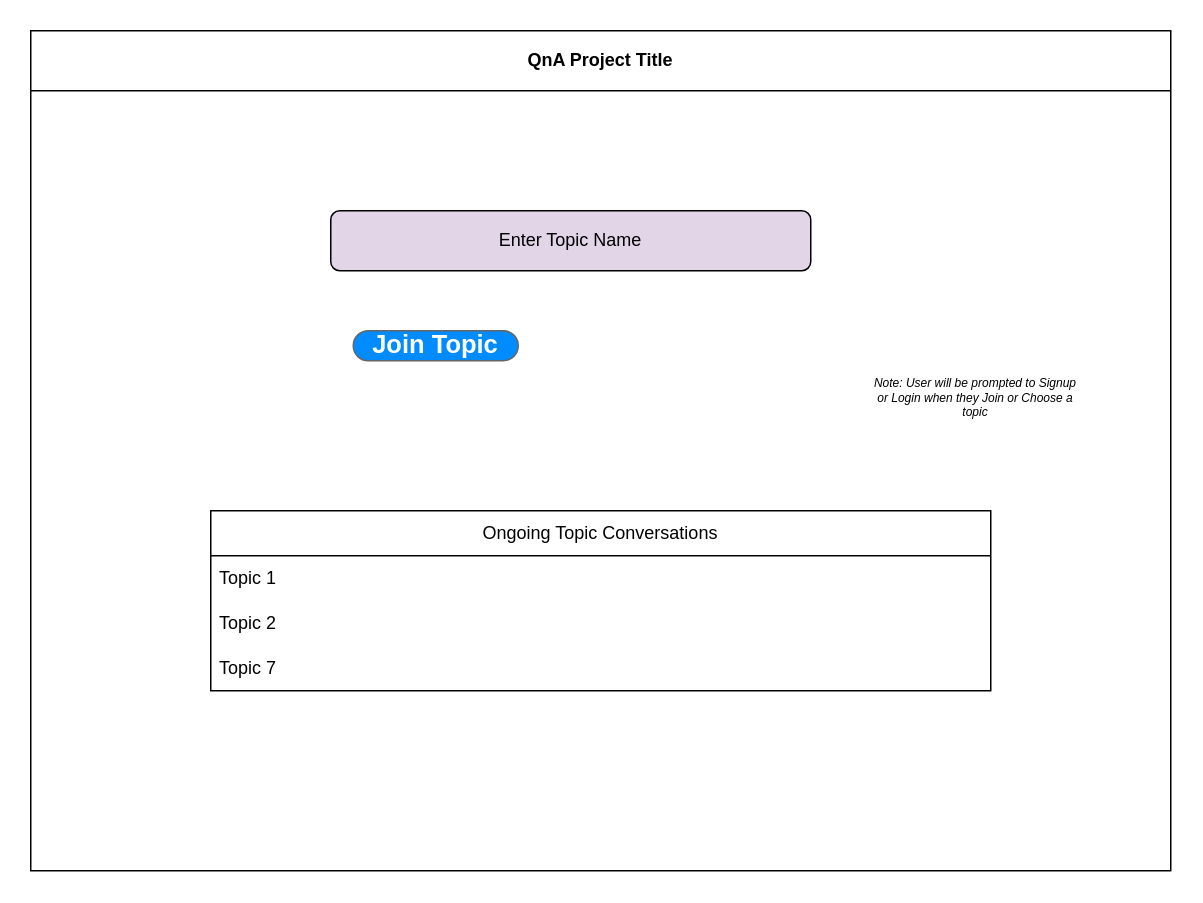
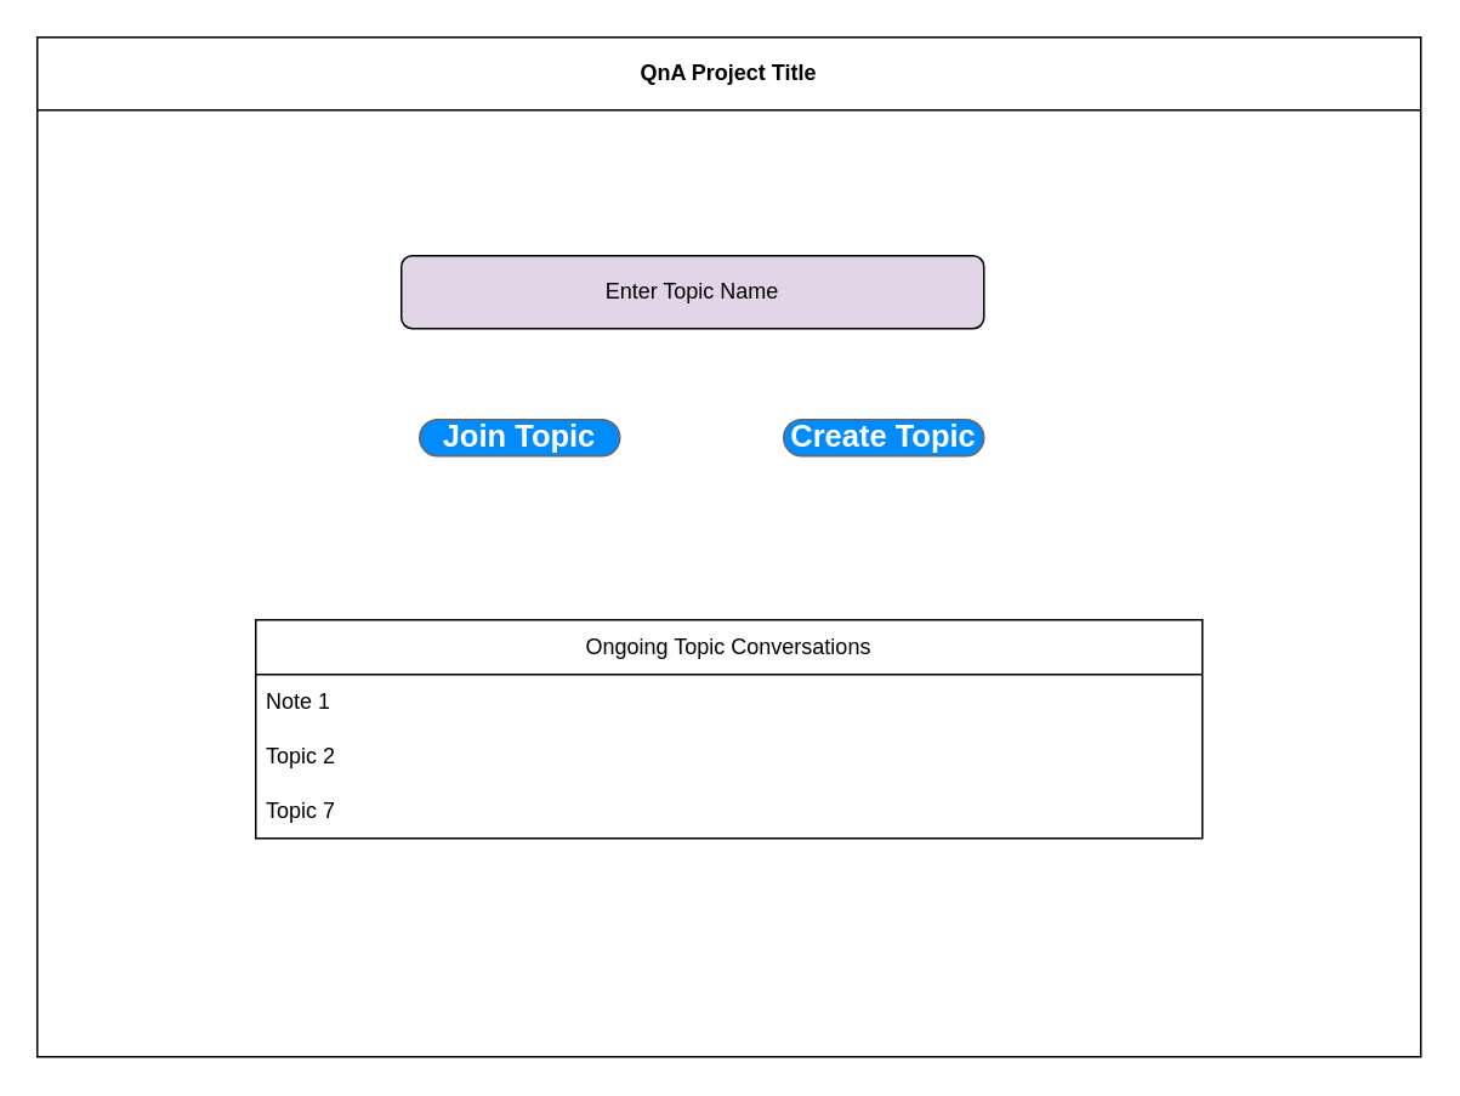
- <mxCell id="4" value="Join Topic" style="strokeWidth=1;shadow=0;dashed=0;align=center;html=1;shape=mxgraph.mockup.buttons.button;strokeColor=#666666;fontColor=#ffffff;mainText=;buttonStyle=round;fontSize=17;fontStyle=1;fillColor=#008cff;whiteSpace=wrap;" vertex="1" parent="2"><mxGeometry x="215" y="200" width="110" height="20" as="geometry" /></mxCell>
+ <mxCell id="4" value="Join Topic" style="strokeWidth=1;shadow=0;dashed=0;align=center;html=1;shape=mxgraph.mockup.buttons.button;strokeColor=#666666;fontColor=#ffffff;mainText=;buttonStyle=round;fontSize=17;fontStyle=1;fillColor=#008cff;whiteSpace=wrap;" vertex="1" parent="2"><mxGeometry x="210" y="210" width="110" height="20" as="geometry" /></mxCell>
+ <mxCell id="5" value="Create Topic" style="strokeWidth=1;shadow=0;dashed=0;align=center;html=1;shape=mxgraph.mockup.buttons.button;strokeColor=#666666;fontColor=#ffffff;mainText=;buttonStyle=round;fontSize=17;fontStyle=1;fillColor=#008cff;whiteSpace=wrap;" vertex="1" parent="2"><mxGeometry x="410" y="210" width="110" height="20" as="geometry" /></mxCell>
- <mxCell id="10" value="&lt;i&gt;Note: User will be prompted to Signup or Login when they Join or Choose a topic&lt;/i&gt;" style="text;html=1;strokeColor=none;fillColor=none;align=center;verticalAlign=middle;whiteSpace=wrap;rounded=0;fontSize=8;" vertex="1" parent="2"><mxGeometry x="560" y="210" width="140" height="70" as="geometry" /></mxCell>
- <mxCell id="7" value="Topic 1" style="text;strokeColor=none;fillColor=none;align=left;verticalAlign=middle;spacingLeft=4;spacingRight=4;overflow=hidden;points=[[0,0.5],[1,0.5]];portConstraint=eastwest;rotatable=0;whiteSpace=wrap;html=1;" vertex="1" parent="6"><mxGeometry y="30" width="520" height="30" as="geometry" /></mxCell>
+ <mxCell id="7" value="Note 1" style="text;strokeColor=none;fillColor=none;align=left;verticalAlign=middle;spacingLeft=4;spacingRight=4;overflow=hidden;points=[[0,0.5],[1,0.5]];portConstraint=eastwest;rotatable=0;whiteSpace=wrap;html=1;" vertex="1" parent="6"><mxGeometry y="30" width="520" height="30" as="geometry" /></mxCell>
